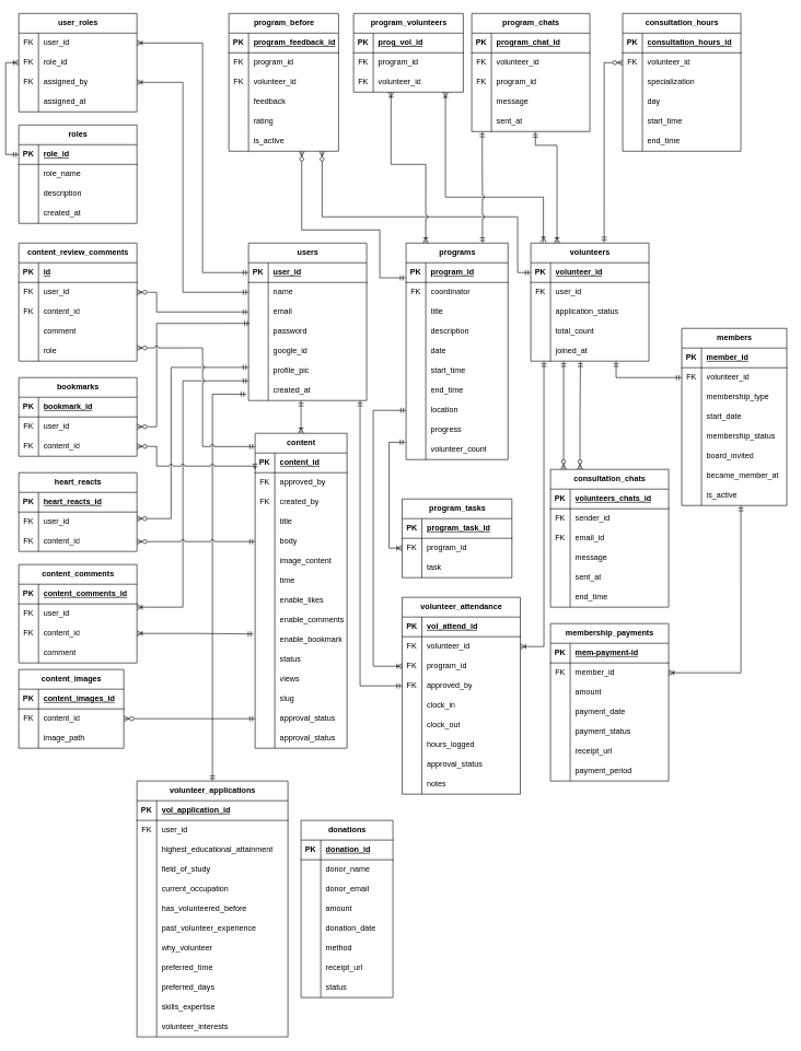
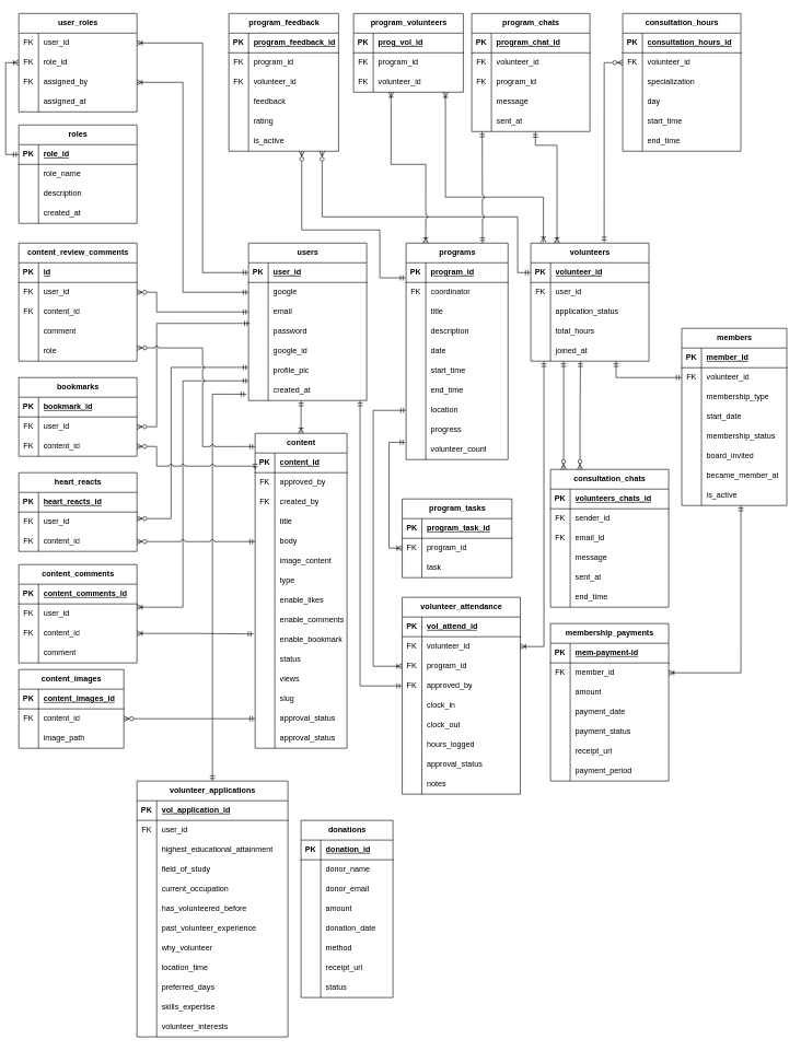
- <mxCell id="285" value="program_before" style="shape=table;startSize=30;container=1;collapsible=1;childLayout=tableLayout;fixedRows=1;rowLines=0;fontStyle=1;align=center;resizeLast=1;html=1;fontFamily=Helvetica;" vertex="1" parent="1"><mxGeometry x="340" y="20" width="167.15" height="210" as="geometry" /></mxCell>
+ <mxCell id="285" value="program_feedback" style="shape=table;startSize=30;container=1;collapsible=1;childLayout=tableLayout;fixedRows=1;rowLines=0;fontStyle=1;align=center;resizeLast=1;html=1;fontFamily=Helvetica;" vertex="1" parent="1"><mxGeometry x="340" y="20" width="167.15" height="210" as="geometry" /></mxCell>
- <mxCell id="184" value="name" style="shape=partialRectangle;connectable=0;fillColor=none;top=0;left=0;bottom=0;right=0;align=left;spacingLeft=6;overflow=hidden;whiteSpace=wrap;html=1;fontFamily=Helvetica;" vertex="1" parent="182"><mxGeometry x="30" width="150" height="30" as="geometry"><mxRectangle width="150" height="30" as="alternateBounds" /></mxGeometry></mxCell>
+ <mxCell id="184" value="google" style="shape=partialRectangle;connectable=0;fillColor=none;top=0;left=0;bottom=0;right=0;align=left;spacingLeft=6;overflow=hidden;whiteSpace=wrap;html=1;fontFamily=Helvetica;" vertex="1" parent="182"><mxGeometry x="30" width="150" height="30" as="geometry"><mxRectangle width="150" height="30" as="alternateBounds" /></mxGeometry></mxCell>
- <mxCell id="212" value="total_count" style="shape=partialRectangle;connectable=0;fillColor=none;top=0;left=0;bottom=0;right=0;align=left;spacingLeft=6;overflow=hidden;whiteSpace=wrap;html=1;fontFamily=Helvetica;" vertex="1" parent="210"><mxGeometry x="30" width="150" height="30" as="geometry"><mxRectangle width="150" height="30" as="alternateBounds" /></mxGeometry></mxCell>
+ <mxCell id="212" value="total_hours" style="shape=partialRectangle;connectable=0;fillColor=none;top=0;left=0;bottom=0;right=0;align=left;spacingLeft=6;overflow=hidden;whiteSpace=wrap;html=1;fontFamily=Helvetica;" vertex="1" parent="210"><mxGeometry x="30" width="150" height="30" as="geometry"><mxRectangle width="150" height="30" as="alternateBounds" /></mxGeometry></mxCell>
- <mxCell id="102" value="time" style="shape=partialRectangle;connectable=0;fillColor=none;top=0;left=0;bottom=0;right=0;align=left;spacingLeft=6;overflow=hidden;whiteSpace=wrap;html=1;fontFamily=Helvetica;" vertex="1" parent="100"><mxGeometry x="30" width="110" height="30" as="geometry"><mxRectangle width="110" height="30" as="alternateBounds" /></mxGeometry></mxCell>
+ <mxCell id="102" value="type" style="shape=partialRectangle;connectable=0;fillColor=none;top=0;left=0;bottom=0;right=0;align=left;spacingLeft=6;overflow=hidden;whiteSpace=wrap;html=1;fontFamily=Helvetica;" vertex="1" parent="100"><mxGeometry x="30" width="110" height="30" as="geometry"><mxRectangle width="110" height="30" as="alternateBounds" /></mxGeometry></mxCell>
- <mxCell id="332" value="&lt;span id=&quot;docs-internal-guid-89b930e2-7fff-d707-7762-6709370b33e2&quot;&gt;&lt;span style=&quot;font-family: Arial, sans-serif; background-color: transparent; font-variant-numeric: normal; font-variant-east-asian: normal; font-variant-alternates: normal; font-variant-position: normal; font-variant-emoji: normal; vertical-align: baseline; white-space-collapse: preserve;&quot;&gt;&lt;font&gt;preferred_time&lt;/font&gt;&lt;/span&gt;&lt;/span&gt;" style="shape=partialRectangle;connectable=0;fillColor=none;top=0;left=0;bottom=0;right=0;align=left;spacingLeft=6;overflow=hidden;whiteSpace=wrap;html=1;fontFamily=Helvetica;" vertex="1" parent="330"><mxGeometry x="30" width="200" height="30" as="geometry"><mxRectangle width="200" height="30" as="alternateBounds" /></mxGeometry></mxCell>
+ <mxCell id="332" value="&lt;span id=&quot;docs-internal-guid-89b930e2-7fff-d707-7762-6709370b33e2&quot;&gt;&lt;span style=&quot;font-family: Arial, sans-serif; background-color: transparent; font-variant-numeric: normal; font-variant-east-asian: normal; font-variant-alternates: normal; font-variant-position: normal; font-variant-emoji: normal; vertical-align: baseline; white-space-collapse: preserve;&quot;&gt;&lt;font&gt;location_time&lt;/font&gt;&lt;/span&gt;&lt;/span&gt;" style="shape=partialRectangle;connectable=0;fillColor=none;top=0;left=0;bottom=0;right=0;align=left;spacingLeft=6;overflow=hidden;whiteSpace=wrap;html=1;fontFamily=Helvetica;" vertex="1" parent="330"><mxGeometry x="30" width="200" height="30" as="geometry"><mxRectangle width="200" height="30" as="alternateBounds" /></mxGeometry></mxCell>
